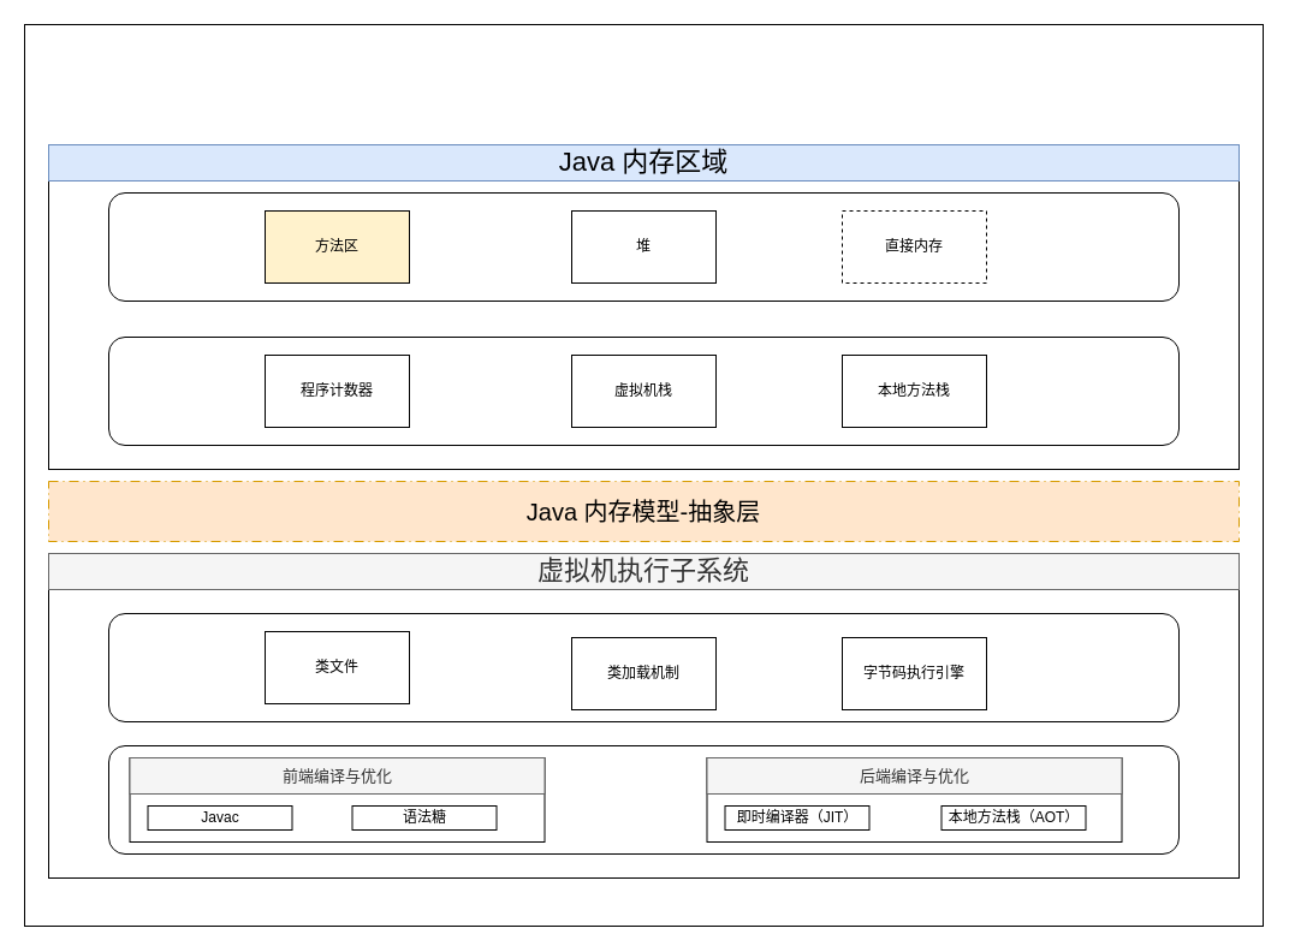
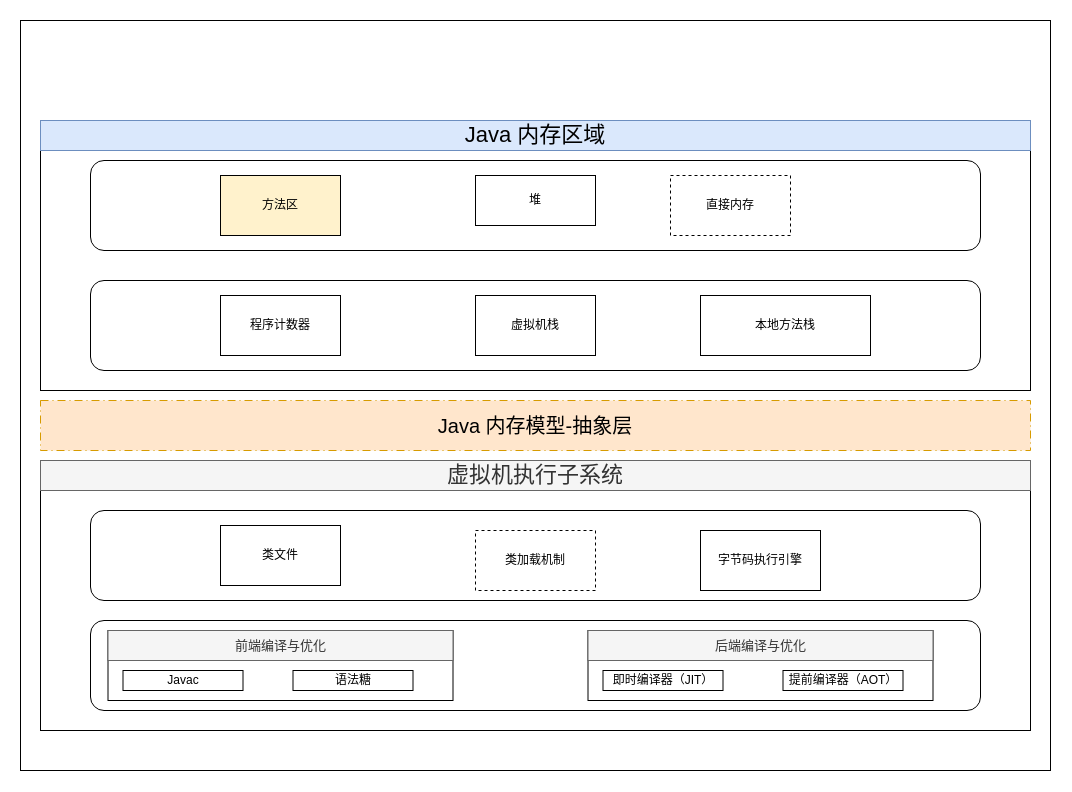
- <mxCell id="15" value="堆" style="rounded=0;whiteSpace=wrap;html=1;" vertex="1" parent="1"><mxGeometry x="475" y="175" width="120" height="60" as="geometry" /></mxCell>
+ <mxCell id="15" value="堆" style="rounded=0;whiteSpace=wrap;html=1;" vertex="1" parent="1"><mxGeometry x="475" y="175" width="120" height="50" as="geometry" /></mxCell>
- <mxCell id="16" value="直接内存" style="rounded=0;whiteSpace=wrap;html=1;fillColor=default;dashed=1;" vertex="1" parent="1"><mxGeometry x="700" y="175" width="120" height="60" as="geometry" /></mxCell>
+ <mxCell id="16" value="直接内存" style="rounded=0;whiteSpace=wrap;html=1;fillColor=default;dashed=1;" vertex="1" parent="1"><mxGeometry x="670" y="175" width="120" height="60" as="geometry" /></mxCell>
- <mxCell id="12" value="本地方法栈" style="rounded=0;whiteSpace=wrap;html=1;" vertex="1" parent="1"><mxGeometry x="700" y="295" width="120" height="60" as="geometry" /></mxCell>
+ <mxCell id="12" value="本地方法栈" style="rounded=0;whiteSpace=wrap;html=1;" vertex="1" parent="1"><mxGeometry x="700" y="295" width="170" height="60" as="geometry" /></mxCell>
- <mxCell id="18" value="类加载机制" style="rounded=0;whiteSpace=wrap;html=1;" vertex="1" parent="1"><mxGeometry x="475" y="530" width="120" height="60" as="geometry" /></mxCell>
+ <mxCell id="18" value="类加载机制" style="rounded=0;whiteSpace=wrap;html=1;dashed=1;" vertex="1" parent="1"><mxGeometry x="475" y="530" width="120" height="60" as="geometry" /></mxCell>
- <mxCell id="29" value="本地方法栈（AOT）" style="rounded=0;whiteSpace=wrap;html=1;" vertex="1" parent="1"><mxGeometry x="782.5" y="670" width="120" height="20" as="geometry" /></mxCell>
+ <mxCell id="29" value="提前编译器（AOT）" style="rounded=0;whiteSpace=wrap;html=1;" vertex="1" parent="1"><mxGeometry x="782.5" y="670" width="120" height="20" as="geometry" /></mxCell>
